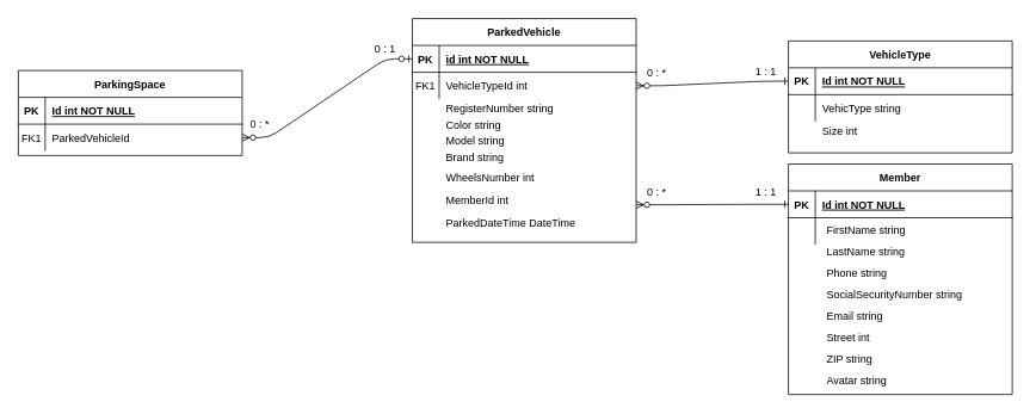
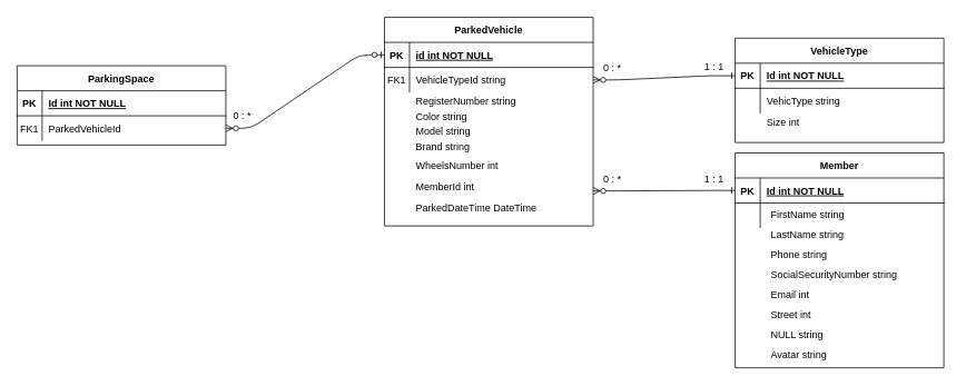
- <mxCell id="56" value="0 : 1" style="text;html=1;strokeColor=none;fillColor=none;align=center;verticalAlign=middle;whiteSpace=wrap;rounded=0;" vertex="1" parent="1"><mxGeometry x="400" y="45" width="60" height="20" as="geometry" /></mxCell>
- <mxCell id="9" value="VehicleTypeId int" style="shape=partialRectangle;overflow=hidden;connectable=0;fillColor=none;top=0;left=0;bottom=0;right=0;align=left;spacingLeft=6;" parent="7" vertex="1"><mxGeometry x="30" width="220" height="30" as="geometry" /></mxCell>
+ <mxCell id="9" value="VehicleTypeId string" style="shape=partialRectangle;overflow=hidden;connectable=0;fillColor=none;top=0;left=0;bottom=0;right=0;align=left;spacingLeft=6;" parent="7" vertex="1"><mxGeometry x="30" width="220" height="30" as="geometry" /></mxCell>
- <mxCell id="42" value="Email string" style="shape=partialRectangle;overflow=hidden;connectable=0;fillColor=none;top=0;left=0;bottom=0;right=0;align=left;spacingLeft=6;" parent="1" vertex="1"><mxGeometry x="915" y="337" width="220" height="30.058" as="geometry" /></mxCell>
+ <mxCell id="42" value="Email int" style="shape=partialRectangle;overflow=hidden;connectable=0;fillColor=none;top=0;left=0;bottom=0;right=0;align=left;spacingLeft=6;" parent="1" vertex="1"><mxGeometry x="915" y="337" width="220" height="30.058" as="geometry" /></mxCell>
- <mxCell id="44" value="ZIP string" style="shape=partialRectangle;overflow=hidden;connectable=0;fillColor=none;top=0;left=0;bottom=0;right=0;align=left;spacingLeft=6;" parent="1" vertex="1"><mxGeometry x="915" y="385" width="220" height="30.058" as="geometry" /></mxCell>
+ <mxCell id="44" value="NULL string" style="shape=partialRectangle;overflow=hidden;connectable=0;fillColor=none;top=0;left=0;bottom=0;right=0;align=left;spacingLeft=6;" parent="1" vertex="1"><mxGeometry x="915" y="385" width="220" height="30.058" as="geometry" /></mxCell>
